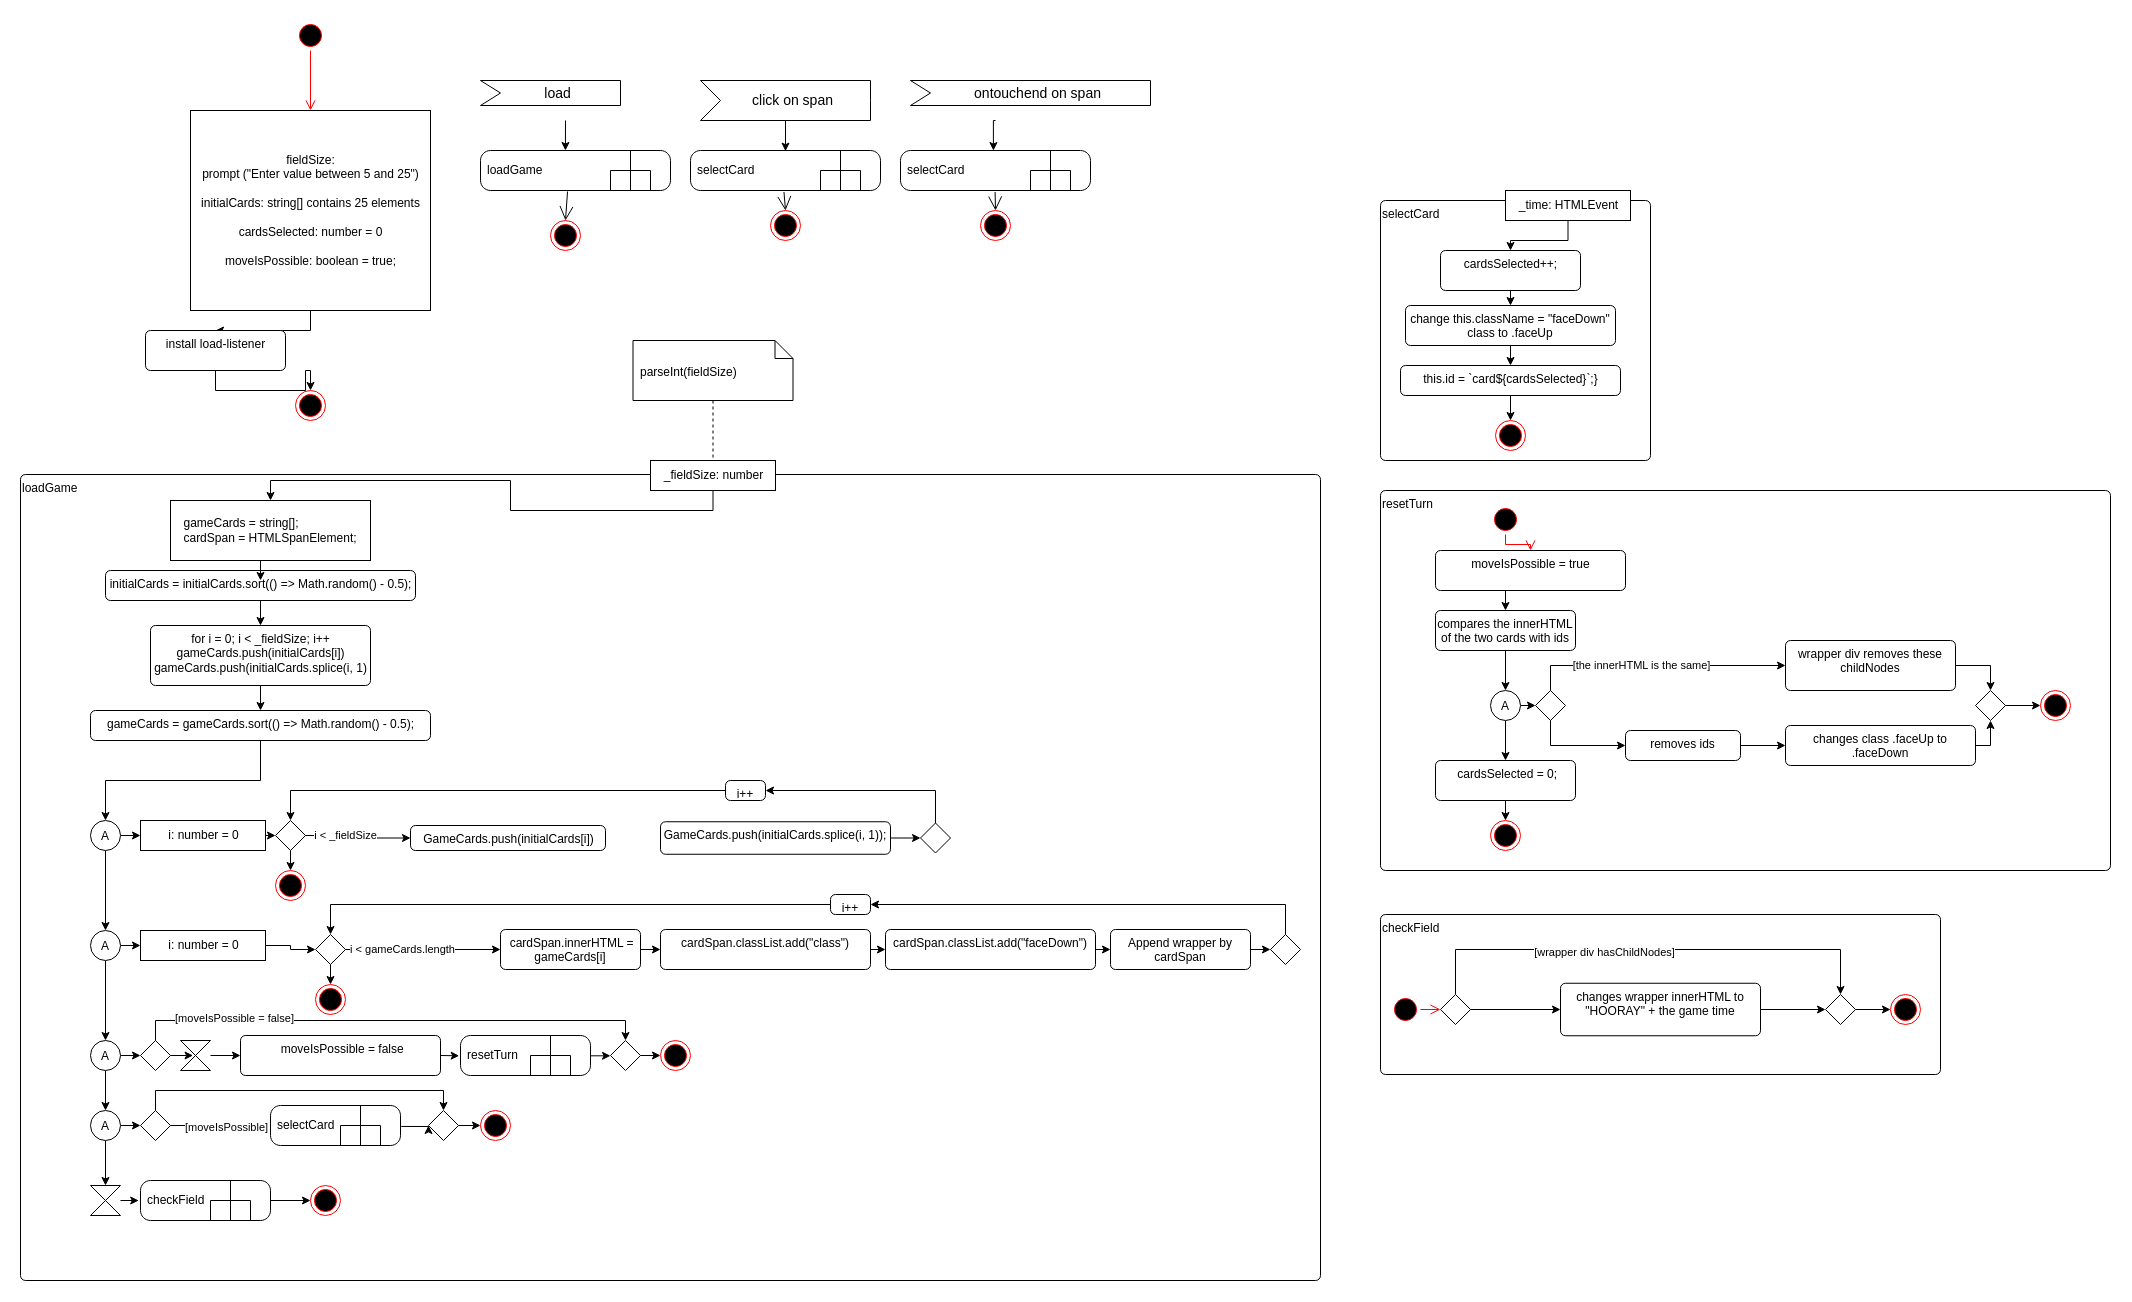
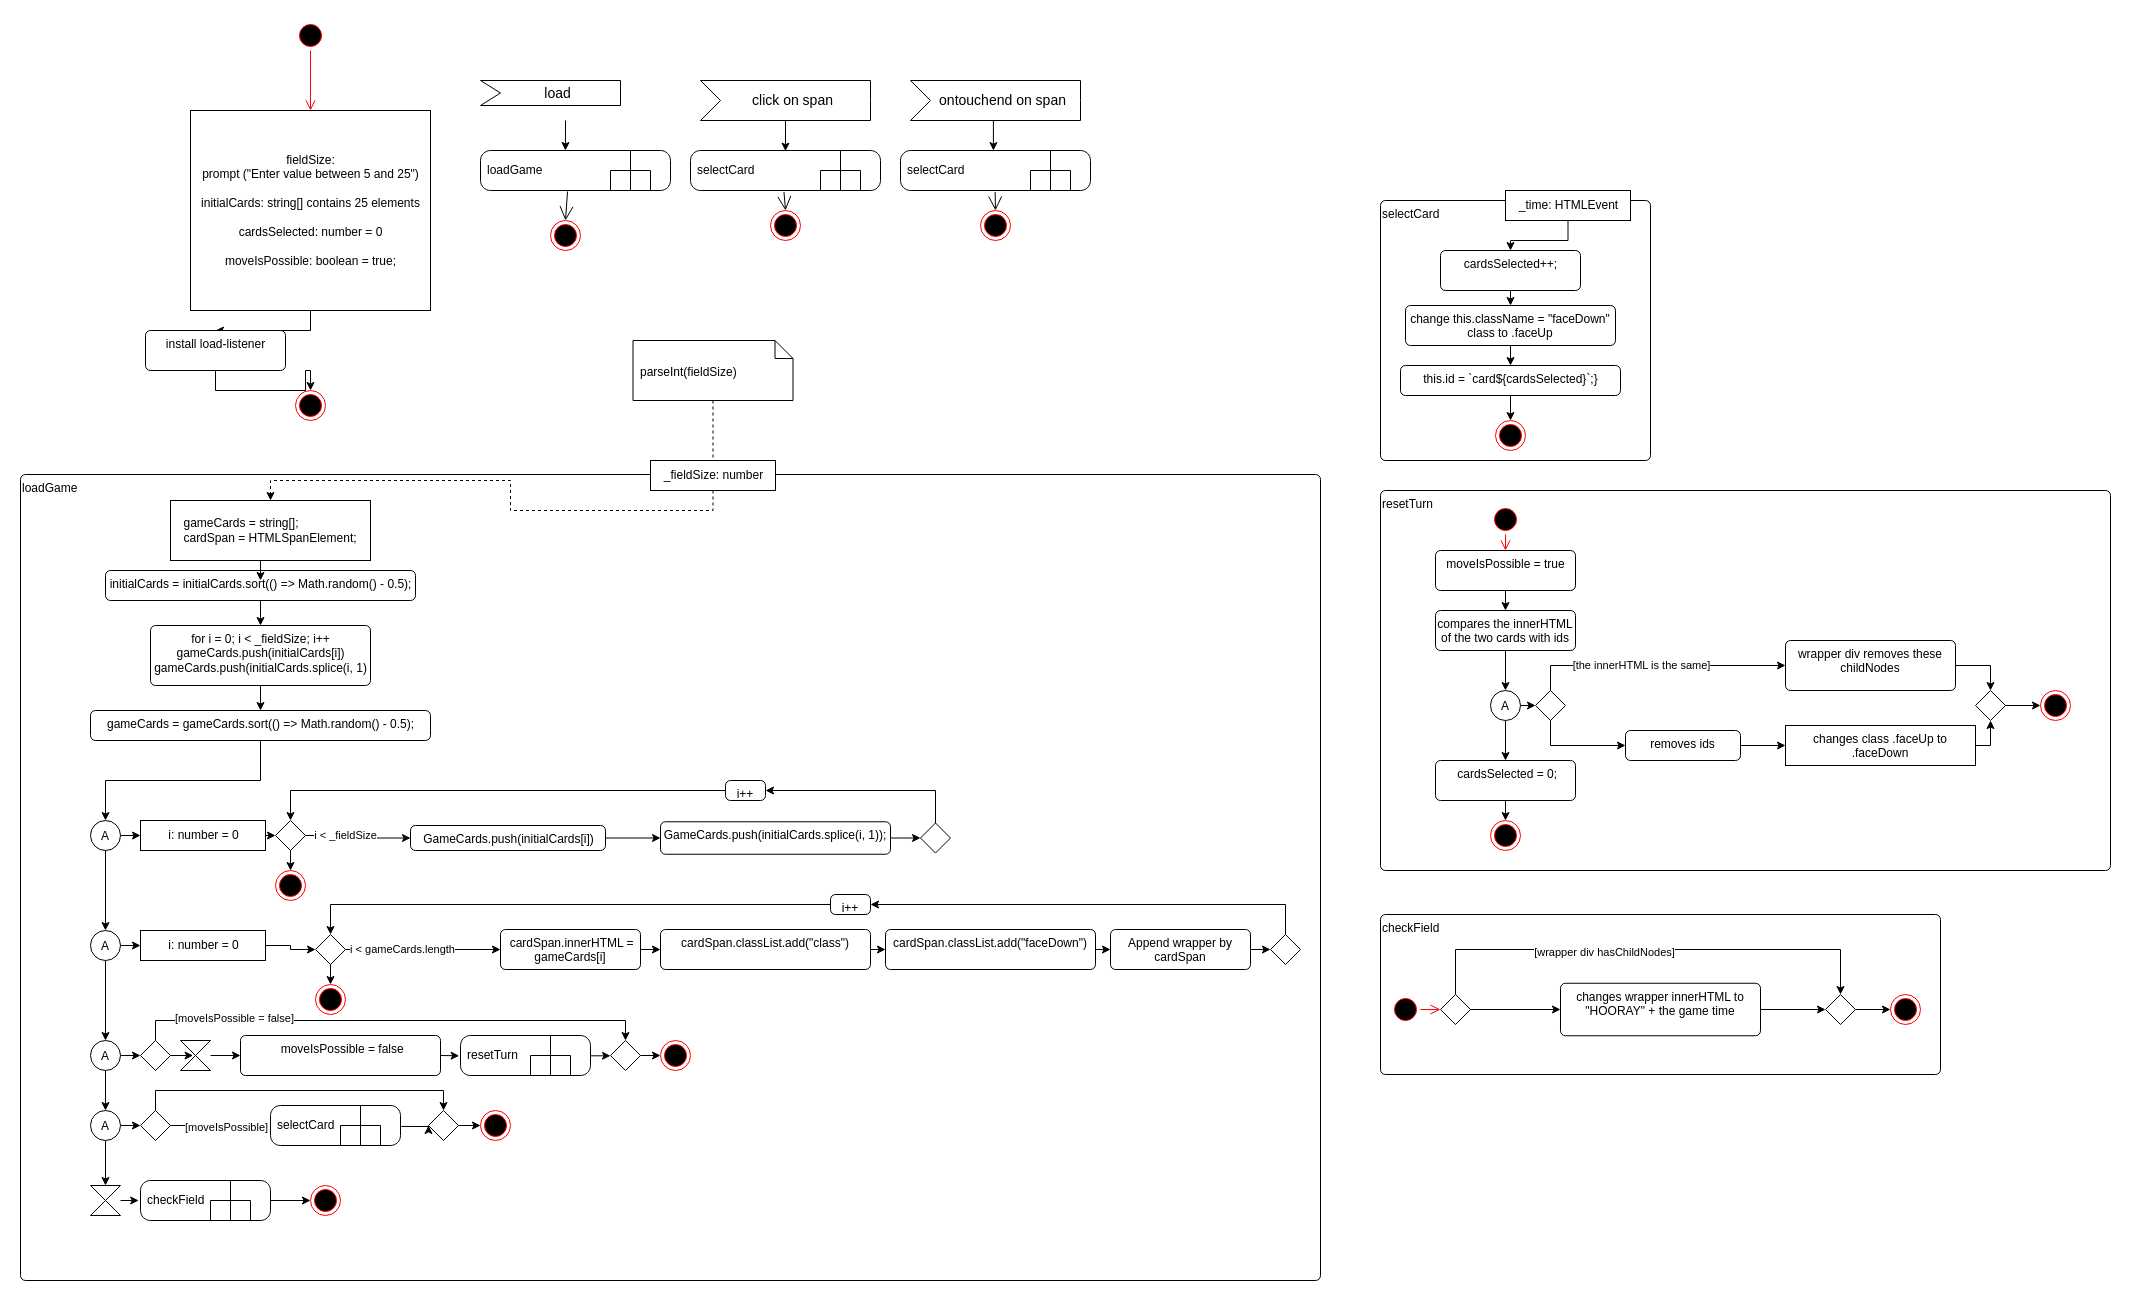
- <mxCell id="14" value="ontouchend on span" style="html=1;shape=mxgraph.infographic.ribbonSimple;notch1=20;notch2=0;align=center;verticalAlign=middle;fontSize=14;fontStyle=0;fillColor=#FFFFFF;flipH=0;spacingRight=0;spacingLeft=14;" vertex="1" parent="1"><mxGeometry x="910" y="80" width="240" height="25" as="geometry" /></mxCell>
+ <mxCell id="14" value="ontouchend on span" style="html=1;shape=mxgraph.infographic.ribbonSimple;notch1=20;notch2=0;align=center;verticalAlign=middle;fontSize=14;fontStyle=0;fillColor=#FFFFFF;flipH=0;spacingRight=0;spacingLeft=14;" vertex="1" parent="1"><mxGeometry x="910" y="80" width="170" height="40" as="geometry" /></mxCell>
- <mxCell id="84" style="edgeStyle=orthogonalEdgeStyle;rounded=0;orthogonalLoop=1;jettySize=auto;html=1;exitX=0.5;exitY=1;exitDx=0;exitDy=0;" edge="1" parent="80" source="82" target="83"><mxGeometry relative="1" as="geometry" /></mxCell>
+ <mxCell id="84" style="edgeStyle=orthogonalEdgeStyle;rounded=0;orthogonalLoop=1;jettySize=auto;html=1;exitX=0.5;exitY=1;exitDx=0;exitDy=0;dashed=1;" edge="1" parent="80" source="82" target="83"><mxGeometry relative="1" as="geometry" /></mxCell>
- <mxCell id="24" value="moveIsPossible = true" style="html=1;align=center;verticalAlign=top;rounded=1;absoluteArcSize=1;arcSize=10;dashed=0;" vertex="1" parent="17"><mxGeometry x="55" y="60" width="190" height="40" as="geometry" /></mxCell>
+ <mxCell id="24" value="moveIsPossible = true" style="html=1;align=center;verticalAlign=top;rounded=1;absoluteArcSize=1;arcSize=10;dashed=0;" vertex="1" parent="17"><mxGeometry x="55" y="60" width="140" height="40" as="geometry" /></mxCell>
- <mxCell id="40" value="changes class .faceUp to .faceDown" style="html=1;align=center;verticalAlign=top;rounded=1;absoluteArcSize=1;arcSize=10;dashed=0;whiteSpace=wrap;" vertex="1" parent="30"><mxGeometry x="250" y="85" width="190" height="40" as="geometry" /></mxCell>
+ <mxCell id="40" value="changes class .faceUp to .faceDown" style="html=1;align=center;verticalAlign=top;absoluteArcSize=1;arcSize=10;dashed=0;whiteSpace=wrap;rounded=0;" vertex="1" parent="30"><mxGeometry x="250" y="85" width="190" height="40" as="geometry" /></mxCell>
+ <mxCell id="146" style="edgeStyle=orthogonalEdgeStyle;rounded=0;orthogonalLoop=1;jettySize=auto;html=1;exitX=1;exitY=0.5;exitDx=0;exitDy=0;entryX=0;entryY=0.5;entryDx=0;entryDy=0;" edge="1" parent="138" source="142" target="145"><mxGeometry relative="1" as="geometry" /></mxCell>
